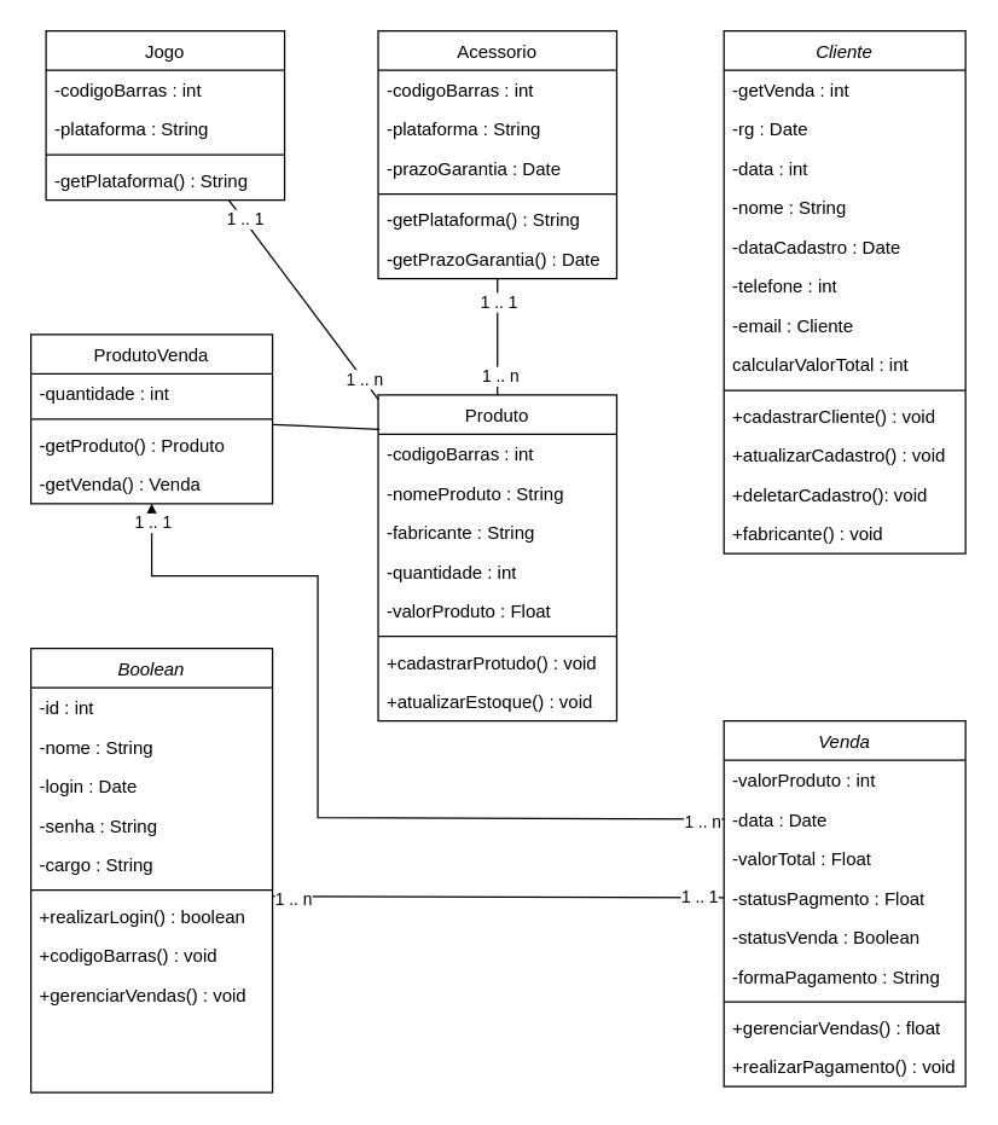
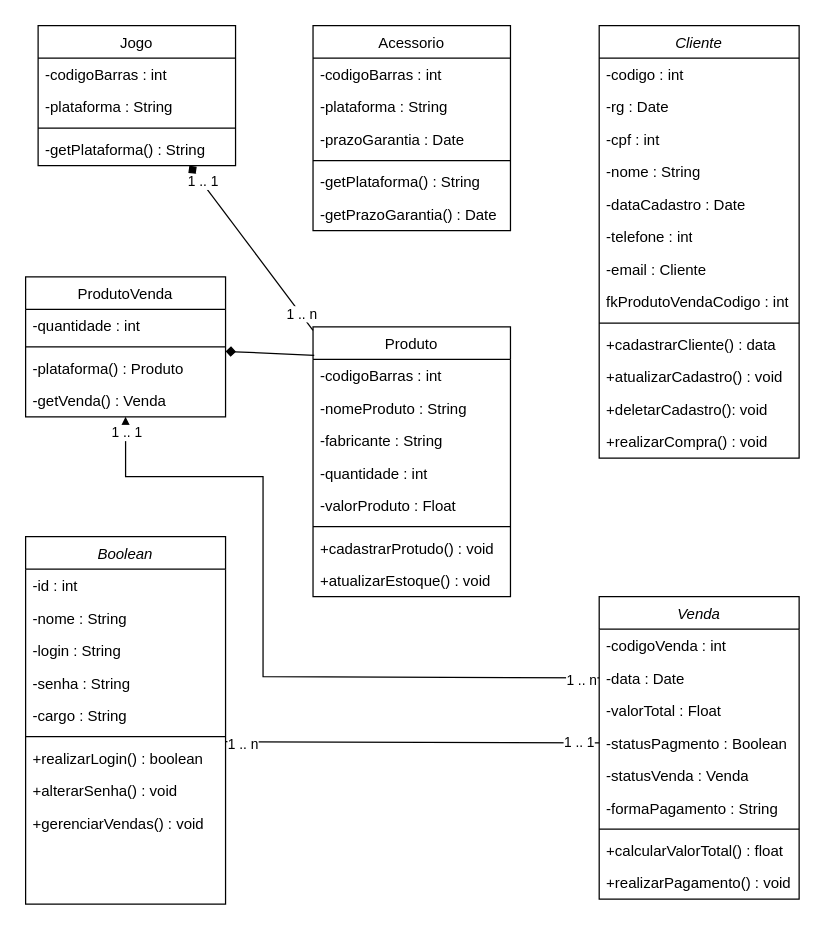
- <mxCell id="18" value="-getVenda : int" style="text;align=left;verticalAlign=top;spacingLeft=4;spacingRight=4;overflow=hidden;rotatable=0;points=[[0,0.5],[1,0.5]];portConstraint=eastwest;" vertex="1" parent="17"><mxGeometry y="26" width="160" height="26" as="geometry" /></mxCell>
+ <mxCell id="18" value="-codigo : int" style="text;align=left;verticalAlign=top;spacingLeft=4;spacingRight=4;overflow=hidden;rotatable=0;points=[[0,0.5],[1,0.5]];portConstraint=eastwest;" vertex="1" parent="17"><mxGeometry y="26" width="160" height="26" as="geometry" /></mxCell>
- <mxCell id="20" value="-data : int" style="text;align=left;verticalAlign=top;spacingLeft=4;spacingRight=4;overflow=hidden;rotatable=0;points=[[0,0.5],[1,0.5]];portConstraint=eastwest;rounded=0;shadow=0;html=0;" vertex="1" parent="17"><mxGeometry y="78" width="160" height="26" as="geometry" /></mxCell>
+ <mxCell id="20" value="-cpf : int" style="text;align=left;verticalAlign=top;spacingLeft=4;spacingRight=4;overflow=hidden;rotatable=0;points=[[0,0.5],[1,0.5]];portConstraint=eastwest;rounded=0;shadow=0;html=0;" vertex="1" parent="17"><mxGeometry y="78" width="160" height="26" as="geometry" /></mxCell>
- <mxCell id="65" value="" style="endArrow=none;html=1;rounded=0;" edge="1" parent="1" source="41" target="50"><mxGeometry width="50" height="50" relative="1" as="geometry"><mxPoint x="340" y="421" as="sourcePoint" /><mxPoint x="390" y="371" as="targetPoint" /></mxGeometry></mxCell>
+ <mxCell id="65" value="" style="endArrow=diamond;html=1;rounded=0;" edge="1" parent="1" source="41" target="50"><mxGeometry width="50" height="50" relative="1" as="geometry"><mxPoint x="340" y="421" as="sourcePoint" /><mxPoint x="390" y="371" as="targetPoint" /></mxGeometry></mxCell>
- <mxCell id="62" value="" style="endArrow=none;html=1;rounded=0;" edge="1" parent="1" source="41" target="55"><mxGeometry width="50" height="50" relative="1" as="geometry"><mxPoint x="340" y="421" as="sourcePoint" /><mxPoint x="390" y="371" as="targetPoint" /></mxGeometry></mxCell>
- <mxCell id="63" value="1 .. 1" style="edgeLabel;html=1;align=center;verticalAlign=middle;resizable=0;points=[];" vertex="1" connectable="0" parent="62"><mxGeometry x="0.61" relative="1" as="geometry"><mxPoint as="offset" /></mxGeometry></mxCell>
- <mxCell id="64" value="1 .. n" style="edgeLabel;html=1;align=center;verticalAlign=middle;resizable=0;points=[];" vertex="1" connectable="0" parent="62"><mxGeometry x="-0.662" y="-1" relative="1" as="geometry"><mxPoint as="offset" /></mxGeometry></mxCell>
- <mxCell id="25" value="calcularValorTotal : int" style="text;strokeColor=none;fillColor=none;align=left;verticalAlign=top;spacingLeft=4;spacingRight=4;overflow=hidden;rotatable=0;points=[[0,0.5],[1,0.5]];portConstraint=eastwest;whiteSpace=wrap;html=1;" vertex="1" parent="17"><mxGeometry y="208" width="160" height="26" as="geometry" /></mxCell>
+ <mxCell id="25" value="fkProdutoVendaCodigo : int" style="text;strokeColor=none;fillColor=none;align=left;verticalAlign=top;spacingLeft=4;spacingRight=4;overflow=hidden;rotatable=0;points=[[0,0.5],[1,0.5]];portConstraint=eastwest;whiteSpace=wrap;html=1;" vertex="1" parent="17"><mxGeometry y="208" width="160" height="26" as="geometry" /></mxCell>
- <mxCell id="71" value="" style="endArrow=none;html=1;rounded=0;exitX=0.006;exitY=0.106;exitDx=0;exitDy=0;exitPerimeter=0;" edge="1" parent="1" source="41" target="12"><mxGeometry width="50" height="50" relative="1" as="geometry"><mxPoint x="340" y="421" as="sourcePoint" /><mxPoint x="390" y="371" as="targetPoint" /></mxGeometry></mxCell>
+ <mxCell id="71" value="" style="endArrow=diamond;html=1;rounded=0;exitX=0.006;exitY=0.106;exitDx=0;exitDy=0;exitPerimeter=0;" edge="1" parent="1" source="41" target="12"><mxGeometry width="50" height="50" relative="1" as="geometry"><mxPoint x="340" y="421" as="sourcePoint" /><mxPoint x="390" y="371" as="targetPoint" /></mxGeometry></mxCell>
- <mxCell id="27" value="+cadastrarCliente() : void" style="text;strokeColor=none;fillColor=none;align=left;verticalAlign=top;spacingLeft=4;spacingRight=4;overflow=hidden;rotatable=0;points=[[0,0.5],[1,0.5]];portConstraint=eastwest;whiteSpace=wrap;html=1;" vertex="1" parent="17"><mxGeometry y="242" width="160" height="26" as="geometry" /></mxCell>
+ <mxCell id="27" value="+cadastrarCliente() : data" style="text;strokeColor=none;fillColor=none;align=left;verticalAlign=top;spacingLeft=4;spacingRight=4;overflow=hidden;rotatable=0;points=[[0,0.5],[1,0.5]];portConstraint=eastwest;whiteSpace=wrap;html=1;" vertex="1" parent="17"><mxGeometry y="242" width="160" height="26" as="geometry" /></mxCell>
- <mxCell id="15" value="-getProduto() : Produto" style="text;strokeColor=none;fillColor=none;align=left;verticalAlign=top;spacingLeft=4;spacingRight=4;overflow=hidden;rotatable=0;points=[[0,0.5],[1,0.5]];portConstraint=eastwest;whiteSpace=wrap;html=1;" vertex="1" parent="12"><mxGeometry y="60" width="160" height="26" as="geometry" /></mxCell>
+ <mxCell id="15" value="-plataforma() : Produto" style="text;strokeColor=none;fillColor=none;align=left;verticalAlign=top;spacingLeft=4;spacingRight=4;overflow=hidden;rotatable=0;points=[[0,0.5],[1,0.5]];portConstraint=eastwest;whiteSpace=wrap;html=1;" vertex="1" parent="12"><mxGeometry y="60" width="160" height="26" as="geometry" /></mxCell>
- <mxCell id="30" value="+fabricante() : void" style="text;strokeColor=none;fillColor=none;align=left;verticalAlign=top;spacingLeft=4;spacingRight=4;overflow=hidden;rotatable=0;points=[[0,0.5],[1,0.5]];portConstraint=eastwest;whiteSpace=wrap;html=1;" vertex="1" parent="17"><mxGeometry y="320" width="160" height="26" as="geometry" /></mxCell>
+ <mxCell id="30" value="+realizarCompra() : void" style="text;strokeColor=none;fillColor=none;align=left;verticalAlign=top;spacingLeft=4;spacingRight=4;overflow=hidden;rotatable=0;points=[[0,0.5],[1,0.5]];portConstraint=eastwest;whiteSpace=wrap;html=1;" vertex="1" parent="17"><mxGeometry y="320" width="160" height="26" as="geometry" /></mxCell>
- <mxCell id="32" value="-valorProduto : int" style="text;align=left;verticalAlign=top;spacingLeft=4;spacingRight=4;overflow=hidden;rotatable=0;points=[[0,0.5],[1,0.5]];portConstraint=eastwest;" vertex="1" parent="31"><mxGeometry y="26" width="160" height="26" as="geometry" /></mxCell>
+ <mxCell id="32" value="-codigoVenda : int" style="text;align=left;verticalAlign=top;spacingLeft=4;spacingRight=4;overflow=hidden;rotatable=0;points=[[0,0.5],[1,0.5]];portConstraint=eastwest;" vertex="1" parent="31"><mxGeometry y="26" width="160" height="26" as="geometry" /></mxCell>
- <mxCell id="5" value="-login : Date" style="text;align=left;verticalAlign=top;spacingLeft=4;spacingRight=4;overflow=hidden;rotatable=0;points=[[0,0.5],[1,0.5]];portConstraint=eastwest;rounded=0;shadow=0;html=0;" parent="2" vertex="1"><mxGeometry y="78" width="160" height="26" as="geometry" /></mxCell>
+ <mxCell id="5" value="-login : String" style="text;align=left;verticalAlign=top;spacingLeft=4;spacingRight=4;overflow=hidden;rotatable=0;points=[[0,0.5],[1,0.5]];portConstraint=eastwest;rounded=0;shadow=0;html=0;" parent="2" vertex="1"><mxGeometry y="78" width="160" height="26" as="geometry" /></mxCell>
- <mxCell id="35" value="-statusPagmento : Float" style="text;strokeColor=none;fillColor=none;align=left;verticalAlign=top;spacingLeft=4;spacingRight=4;overflow=hidden;rotatable=0;points=[[0,0.5],[1,0.5]];portConstraint=eastwest;whiteSpace=wrap;html=1;" vertex="1" parent="31"><mxGeometry y="104" width="160" height="26" as="geometry" /></mxCell>
+ <mxCell id="35" value="-statusPagmento : Boolean" style="text;strokeColor=none;fillColor=none;align=left;verticalAlign=top;spacingLeft=4;spacingRight=4;overflow=hidden;rotatable=0;points=[[0,0.5],[1,0.5]];portConstraint=eastwest;whiteSpace=wrap;html=1;" vertex="1" parent="31"><mxGeometry y="104" width="160" height="26" as="geometry" /></mxCell>
- <mxCell id="36" value="-statusVenda : Boolean" style="text;strokeColor=none;fillColor=none;align=left;verticalAlign=top;spacingLeft=4;spacingRight=4;overflow=hidden;rotatable=0;points=[[0,0.5],[1,0.5]];portConstraint=eastwest;whiteSpace=wrap;html=1;" vertex="1" parent="31"><mxGeometry y="130" width="160" height="26" as="geometry" /></mxCell>
+ <mxCell id="36" value="-statusVenda : Venda" style="text;strokeColor=none;fillColor=none;align=left;verticalAlign=top;spacingLeft=4;spacingRight=4;overflow=hidden;rotatable=0;points=[[0,0.5],[1,0.5]];portConstraint=eastwest;whiteSpace=wrap;html=1;" vertex="1" parent="31"><mxGeometry y="130" width="160" height="26" as="geometry" /></mxCell>
- <mxCell id="10" value="+codigoBarras() : void" style="text;strokeColor=none;fillColor=none;align=left;verticalAlign=top;spacingLeft=4;spacingRight=4;overflow=hidden;rotatable=0;points=[[0,0.5],[1,0.5]];portConstraint=eastwest;whiteSpace=wrap;html=1;" vertex="1" parent="2"><mxGeometry y="190" width="160" height="26" as="geometry" /></mxCell>
+ <mxCell id="10" value="+alterarSenha() : void" style="text;strokeColor=none;fillColor=none;align=left;verticalAlign=top;spacingLeft=4;spacingRight=4;overflow=hidden;rotatable=0;points=[[0,0.5],[1,0.5]];portConstraint=eastwest;whiteSpace=wrap;html=1;" vertex="1" parent="2"><mxGeometry y="190" width="160" height="26" as="geometry" /></mxCell>
- <mxCell id="39" value="+gerenciarVendas() : float" style="text;strokeColor=none;fillColor=none;align=left;verticalAlign=top;spacingLeft=4;spacingRight=4;overflow=hidden;rotatable=0;points=[[0,0.5],[1,0.5]];portConstraint=eastwest;whiteSpace=wrap;html=1;" vertex="1" parent="31"><mxGeometry y="190" width="160" height="26" as="geometry" /></mxCell>
+ <mxCell id="39" value="+calcularValorTotal() : float" style="text;strokeColor=none;fillColor=none;align=left;verticalAlign=top;spacingLeft=4;spacingRight=4;overflow=hidden;rotatable=0;points=[[0,0.5],[1,0.5]];portConstraint=eastwest;whiteSpace=wrap;html=1;" vertex="1" parent="31"><mxGeometry y="190" width="160" height="26" as="geometry" /></mxCell>
